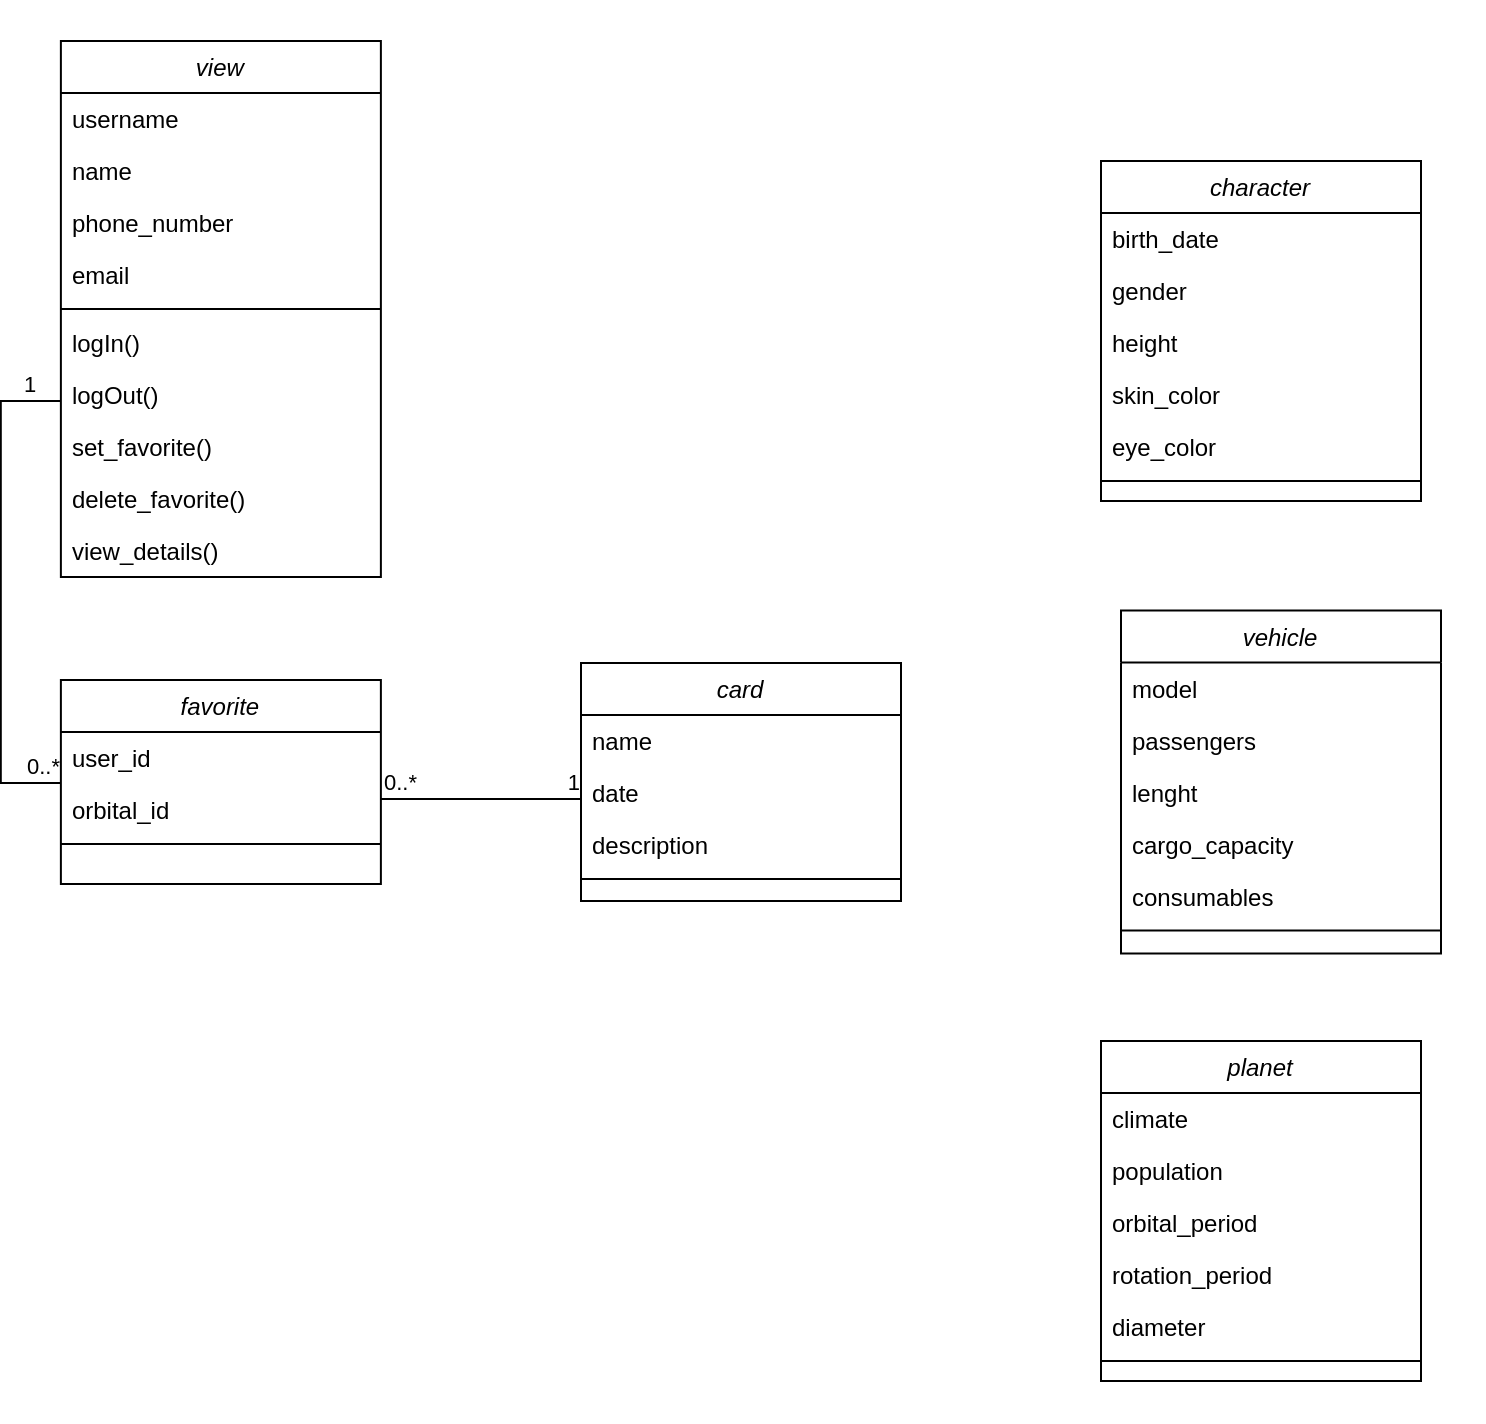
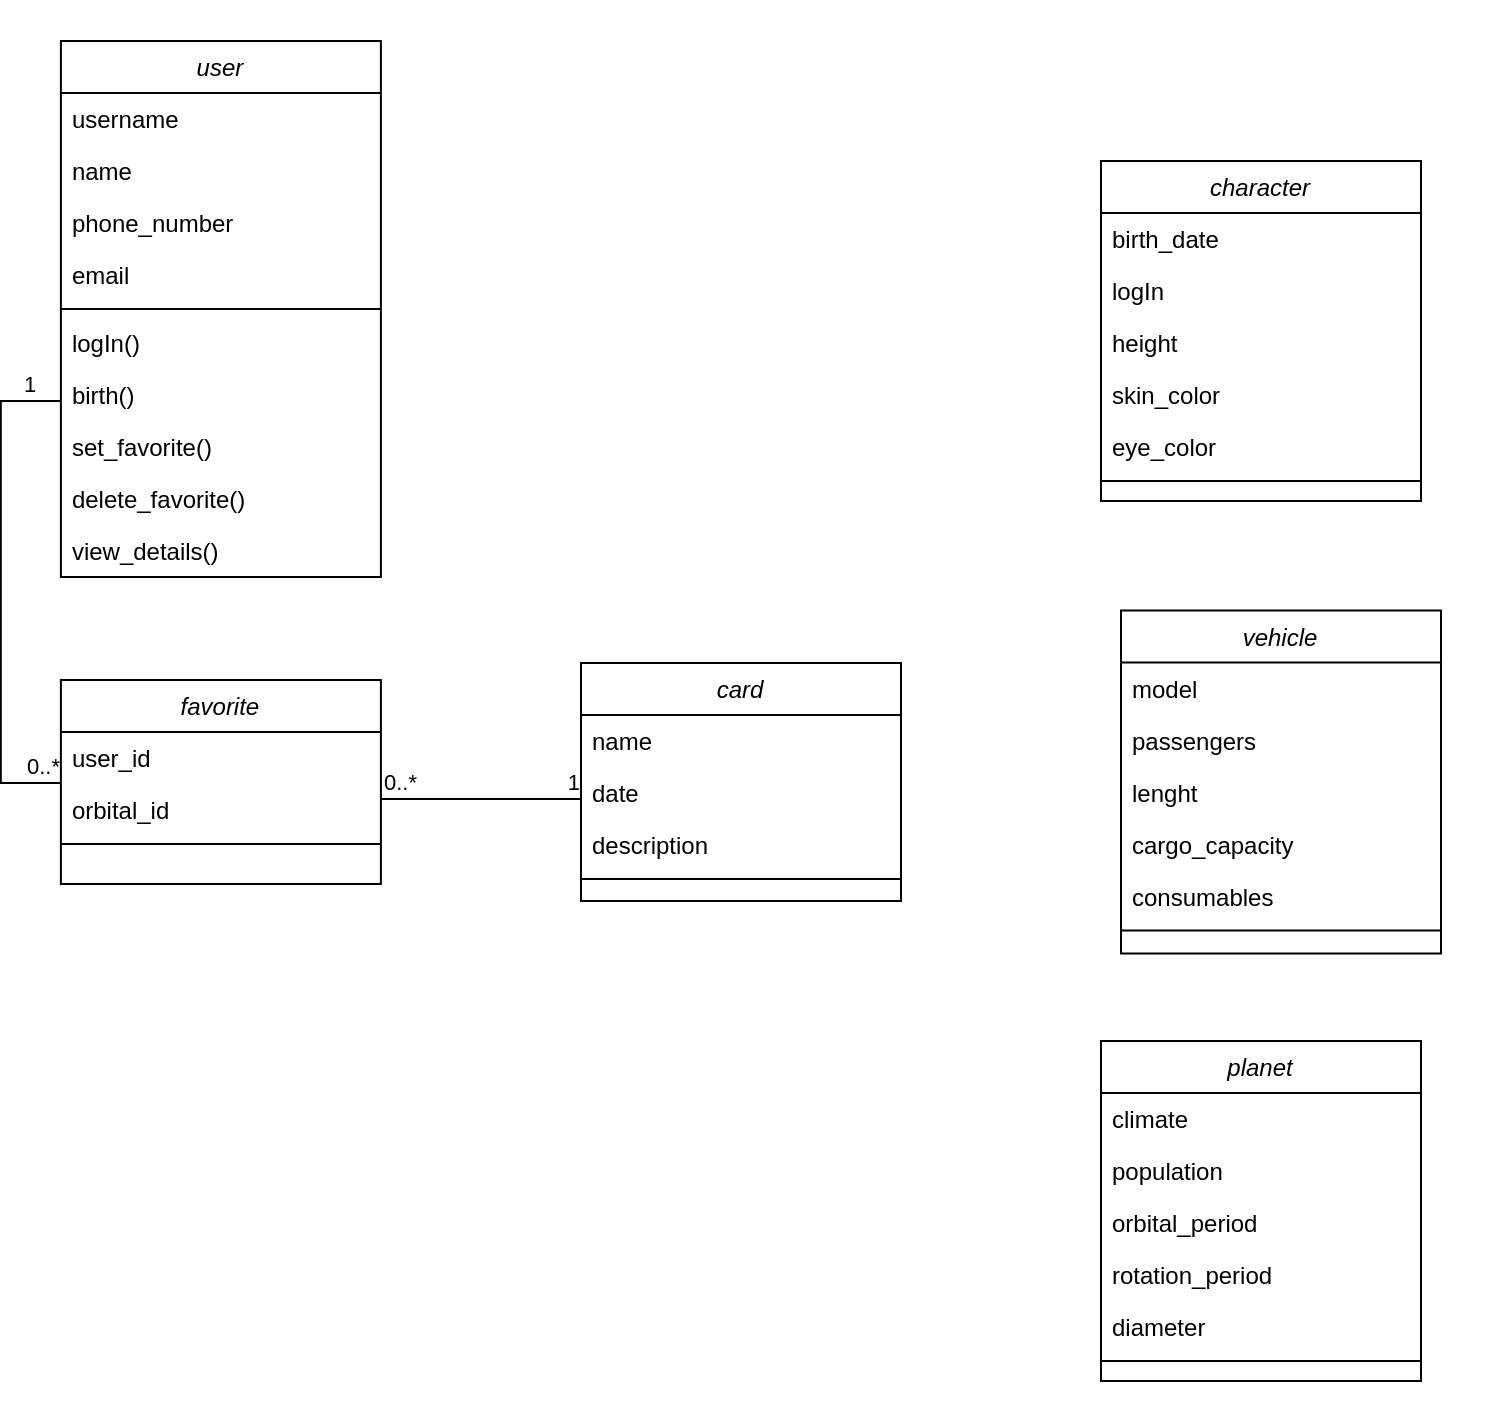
- <mxCell id="2" value="view" style="swimlane;fontStyle=2;align=center;verticalAlign=top;childLayout=stackLayout;horizontal=1;startSize=26;horizontalStack=0;resizeParent=1;resizeLast=0;collapsible=1;marginBottom=0;rounded=0;shadow=0;strokeWidth=1;" parent="1" vertex="1"><mxGeometry x="20.94" y="20" width="160" height="268" as="geometry"><mxRectangle x="230" y="140" width="160" height="26" as="alternateBounds" /></mxGeometry></mxCell>
+ <mxCell id="2" value="user" style="swimlane;fontStyle=2;align=center;verticalAlign=top;childLayout=stackLayout;horizontal=1;startSize=26;horizontalStack=0;resizeParent=1;resizeLast=0;collapsible=1;marginBottom=0;rounded=0;shadow=0;strokeWidth=1;" parent="1" vertex="1"><mxGeometry x="20.94" y="20" width="160" height="268" as="geometry"><mxRectangle x="230" y="140" width="160" height="26" as="alternateBounds" /></mxGeometry></mxCell>
- <mxCell id="18" value="gender" style="text;align=left;verticalAlign=top;spacingLeft=4;spacingRight=4;overflow=hidden;rotatable=0;points=[[0,0.5],[1,0.5]];portConstraint=eastwest;rounded=0;shadow=0;html=0;" parent="16" vertex="1"><mxGeometry y="52" width="160" height="26" as="geometry" /></mxCell>
+ <mxCell id="18" value="logIn" style="text;align=left;verticalAlign=top;spacingLeft=4;spacingRight=4;overflow=hidden;rotatable=0;points=[[0,0.5],[1,0.5]];portConstraint=eastwest;rounded=0;shadow=0;html=0;" parent="16" vertex="1"><mxGeometry y="52" width="160" height="26" as="geometry" /></mxCell>
- <mxCell id="12" value="logOut()" style="text;align=left;verticalAlign=top;spacingLeft=4;spacingRight=4;overflow=hidden;rotatable=0;points=[[0,0.5],[1,0.5]];portConstraint=eastwest;" parent="2" vertex="1"><mxGeometry y="164" width="160" height="26" as="geometry" /></mxCell>
+ <mxCell id="12" value="birth()" style="text;align=left;verticalAlign=top;spacingLeft=4;spacingRight=4;overflow=hidden;rotatable=0;points=[[0,0.5],[1,0.5]];portConstraint=eastwest;" parent="2" vertex="1"><mxGeometry y="164" width="160" height="26" as="geometry" /></mxCell>
